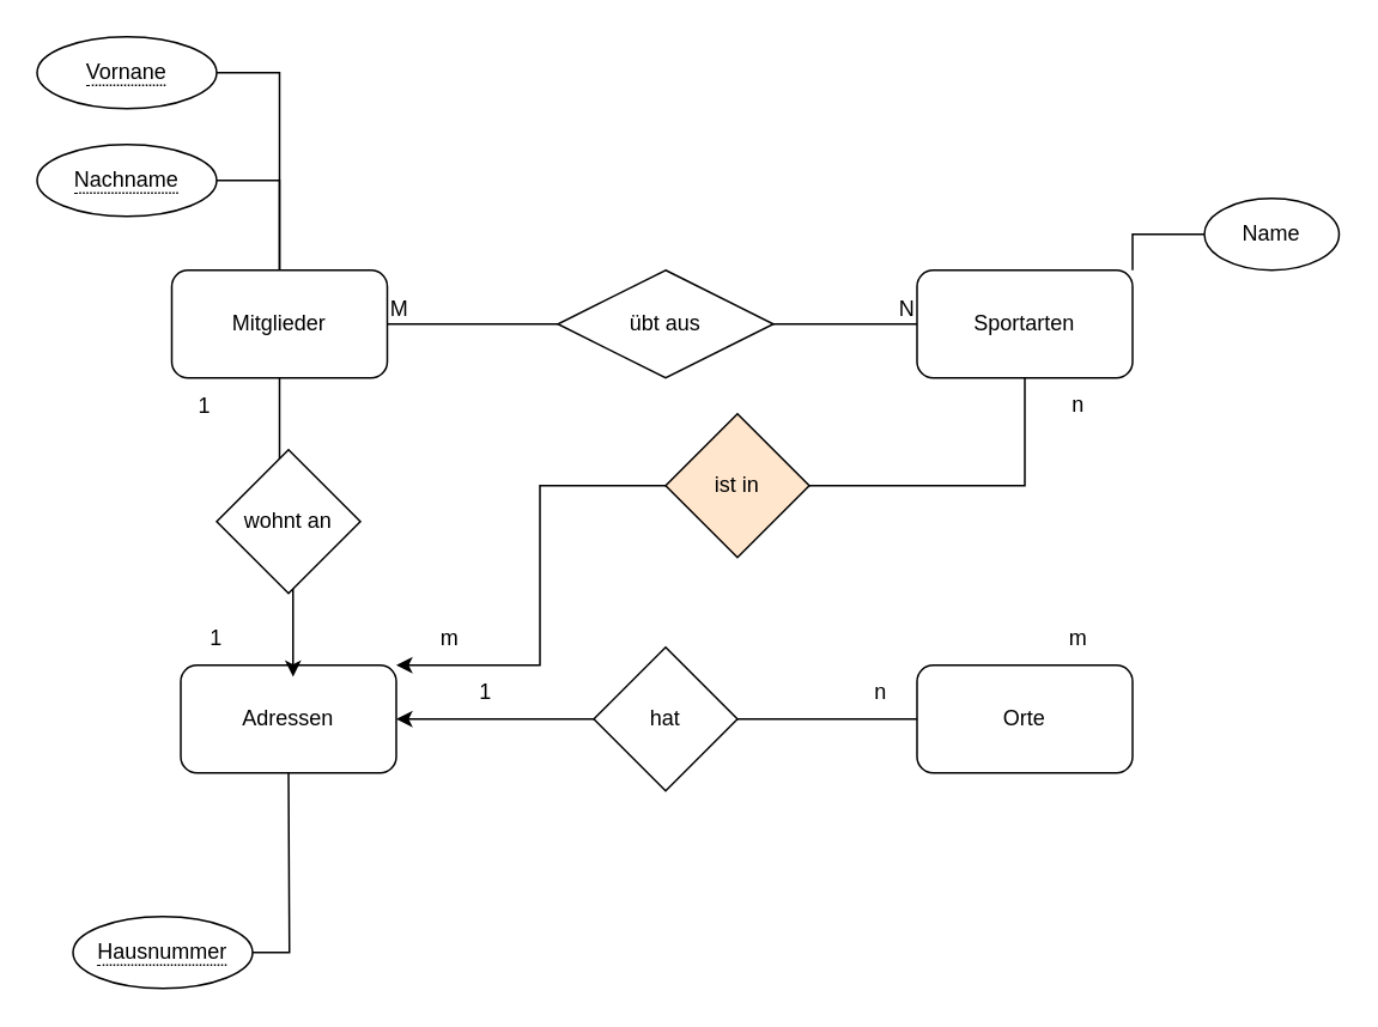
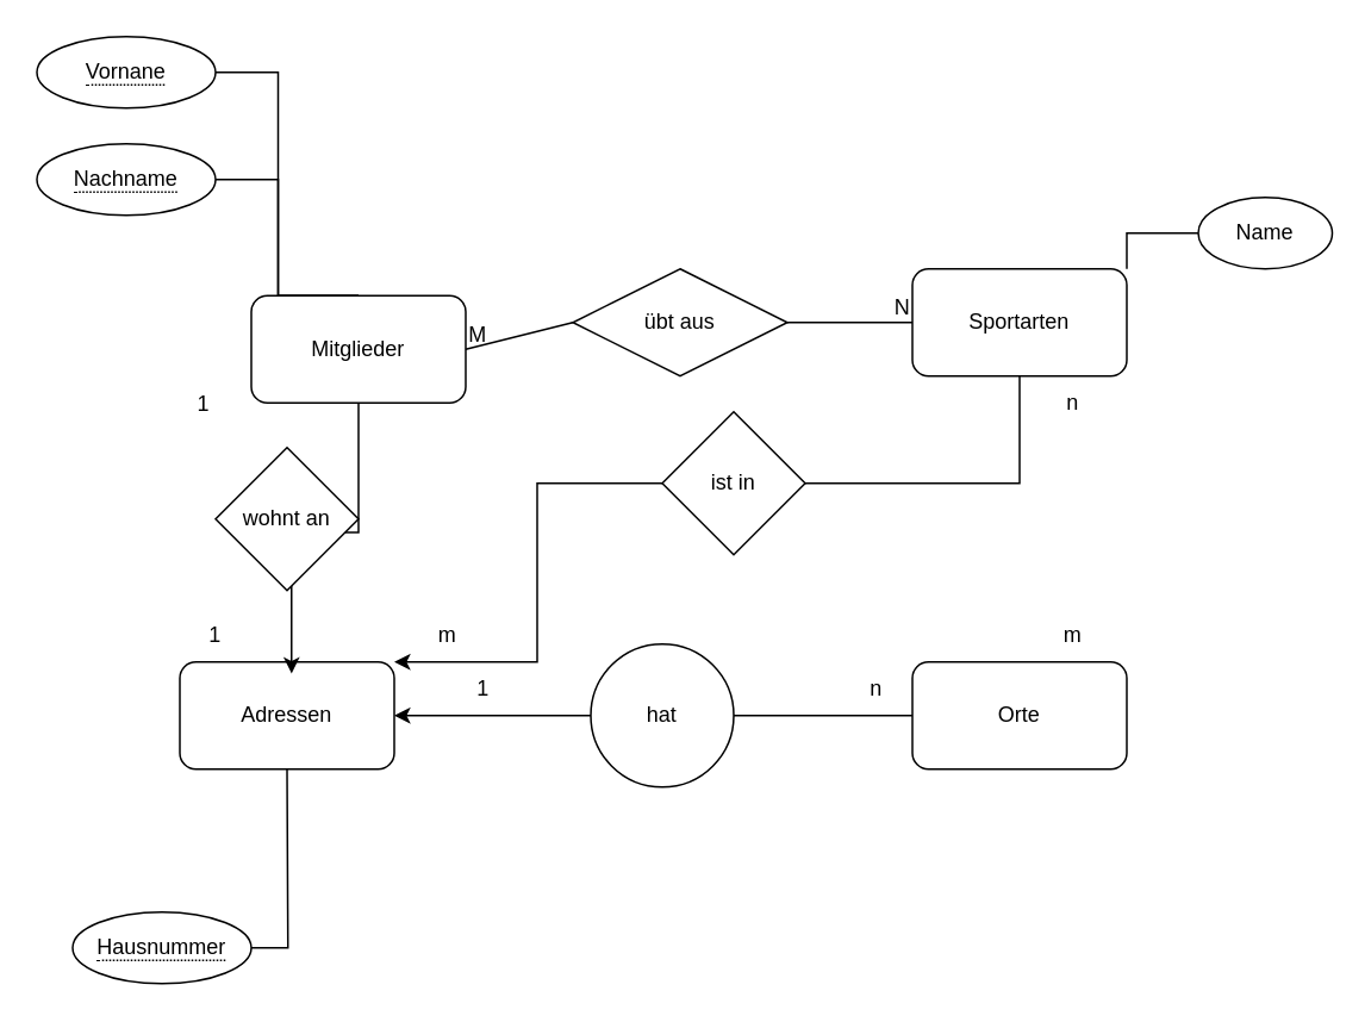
- <mxCell id="2" value="Mitglieder" style="rounded=1;whiteSpace=wrap;html=1;" vertex="1" parent="1"><mxGeometry x="95" y="150" width="120" height="60" as="geometry" /></mxCell>
+ <mxCell id="2" value="Mitglieder" style="rounded=1;whiteSpace=wrap;html=1;" vertex="1" parent="1"><mxGeometry x="140" y="165" width="120" height="60" as="geometry" /></mxCell>
- <mxCell id="31" value="übt aus" style="shape=rhombus;perimeter=rhombusPerimeter;whiteSpace=wrap;html=1;align=center;" vertex="1" parent="1"><mxGeometry x="310" y="150" width="120" height="60" as="geometry" /></mxCell>
+ <mxCell id="31" value="übt aus" style="shape=rhombus;perimeter=rhombusPerimeter;whiteSpace=wrap;html=1;align=center;" vertex="1" parent="1"><mxGeometry x="320" y="150" width="120" height="60" as="geometry" /></mxCell>
- <mxCell id="13" value="ist in" style="rhombus;whiteSpace=wrap;html=1;fillColor=#ffe6cc;" vertex="1" parent="1"><mxGeometry x="370" y="230" width="80" height="80" as="geometry" /></mxCell>
+ <mxCell id="13" value="ist in" style="rhombus;whiteSpace=wrap;html=1;" vertex="1" parent="1"><mxGeometry x="370" y="230" width="80" height="80" as="geometry" /></mxCell>
- <mxCell id="7" value="hat" style="rhombus;whiteSpace=wrap;html=1;" vertex="1" parent="1"><mxGeometry x="330" y="360" width="80" height="80" as="geometry" /></mxCell>
+ <mxCell id="7" value="hat" style="ellipse;whiteSpace=wrap;html=1;" vertex="1" parent="1"><mxGeometry x="330" y="360" width="80" height="80" as="geometry" /></mxCell>
